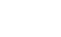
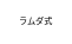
+ <mxCell id="2" value="ラムダ式&lt;br&gt;" style="text;html=1;align=center;verticalAlign=middle;resizable=0;points=[];autosize=1;strokeColor=none;" vertex="1" parent="1"><mxGeometry x="20" y="20" width="60" height="20" as="geometry" /></mxCell>
